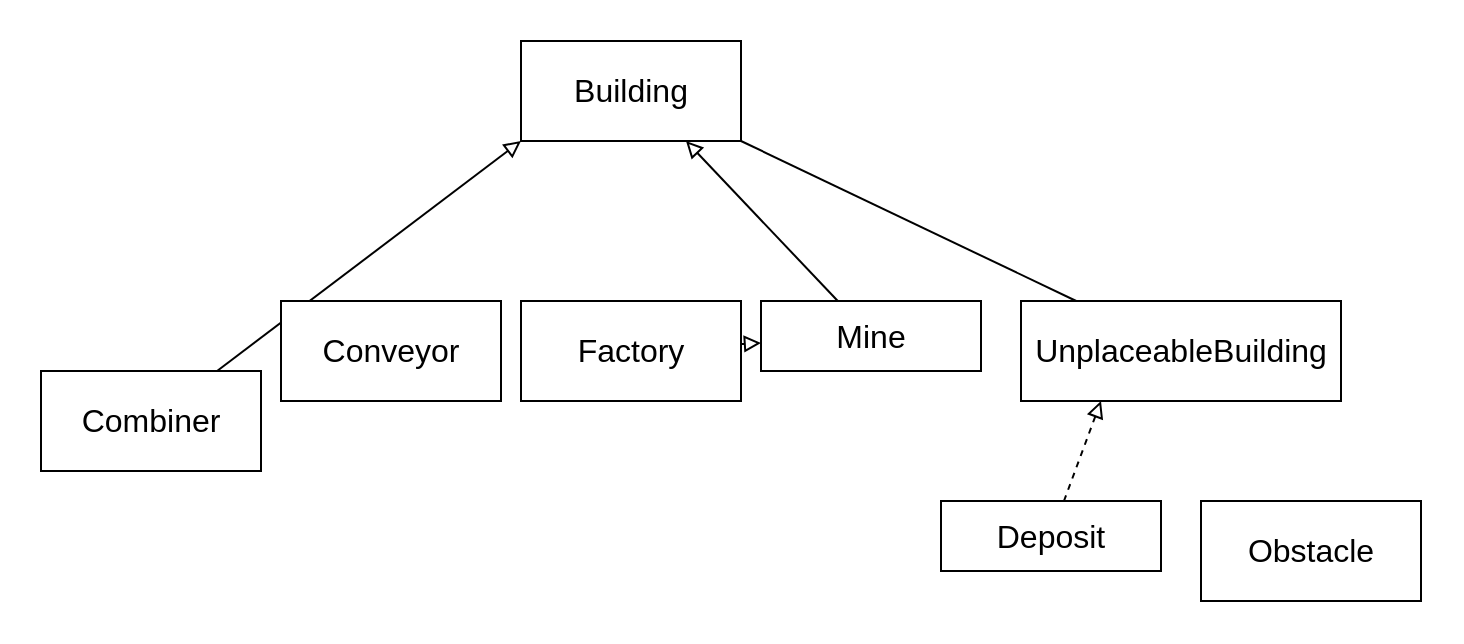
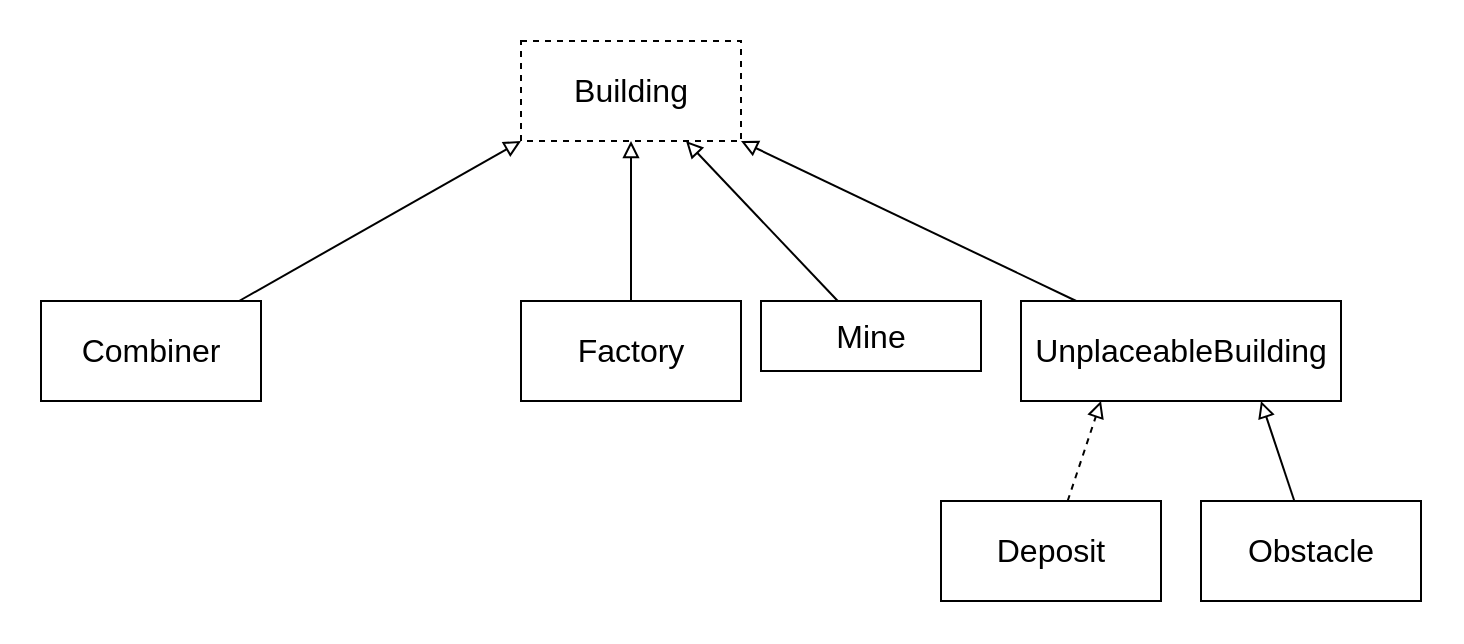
- <mxCell id="2" value="&lt;font style=&quot;font-size: 16px&quot;&gt;Building&lt;/font&gt;" style="html=1;" vertex="1" parent="1"><mxGeometry x="260" y="20" width="110" height="50" as="geometry" /></mxCell>
+ <mxCell id="2" value="&lt;font style=&quot;font-size: 16px&quot;&gt;Building&lt;/font&gt;" style="html=1;dashed=1;" vertex="1" parent="1"><mxGeometry x="260" y="20" width="110" height="50" as="geometry" /></mxCell>
- <mxCell id="14" style="edgeStyle=none;rounded=0;orthogonalLoop=1;jettySize=auto;html=1;entryX=1;entryY=1;entryDx=0;entryDy=0;endArrow=none;endFill=0;" edge="1" parent="1" source="15" target="2"><mxGeometry relative="1" as="geometry" /></mxCell>
+ <mxCell id="14" style="edgeStyle=none;rounded=0;orthogonalLoop=1;jettySize=auto;html=1;entryX=1;entryY=1;entryDx=0;entryDy=0;endArrow=block;endFill=0;" edge="1" parent="1" source="15" target="2"><mxGeometry relative="1" as="geometry" /></mxCell>
- <mxCell id="9" style="edgeStyle=none;rounded=0;orthogonalLoop=1;jettySize=auto;html=1;endArrow=block;endFill=0;" edge="1" parent="1" source="10" target="8"><mxGeometry relative="1" as="geometry" /></mxCell>
+ <mxCell id="9" style="edgeStyle=none;rounded=0;orthogonalLoop=1;jettySize=auto;html=1;entryX=0.5;entryY=1;entryDx=0;entryDy=0;endArrow=block;endFill=0;" edge="1" parent="1" source="10" target="2"><mxGeometry relative="1" as="geometry" /></mxCell>
- <mxCell id="13" value="&lt;font style=&quot;font-size: 16px&quot;&gt;Conveyor&lt;/font&gt;" style="html=1;" vertex="1" parent="1"><mxGeometry x="140" y="150" width="110" height="50" as="geometry" /></mxCell>
- <mxCell id="6" value="&lt;font style=&quot;font-size: 16px&quot;&gt;Combiner&lt;/font&gt;" style="html=1;" vertex="1" parent="1"><mxGeometry x="20" y="185" width="110" height="50" as="geometry" /></mxCell>
+ <mxCell id="6" value="&lt;font style=&quot;font-size: 16px&quot;&gt;Combiner&lt;/font&gt;" style="html=1;" vertex="1" parent="1"><mxGeometry x="20" y="150" width="110" height="50" as="geometry" /></mxCell>
+ <mxCell id="3" style="edgeStyle=none;rounded=0;orthogonalLoop=1;jettySize=auto;html=1;entryX=0.75;entryY=1;entryDx=0;entryDy=0;endArrow=block;endFill=0;" edge="1" parent="1" source="4" target="15"><mxGeometry relative="1" as="geometry" /></mxCell>
- <mxCell id="12" value="&lt;font style=&quot;font-size: 16px&quot;&gt;Deposit&lt;/font&gt;" style="html=1;" vertex="1" parent="1"><mxGeometry x="470" y="250" width="110" height="35" as="geometry" /></mxCell>
+ <mxCell id="12" value="&lt;font style=&quot;font-size: 16px&quot;&gt;Deposit&lt;/font&gt;" style="html=1;" vertex="1" parent="1"><mxGeometry x="470" y="250" width="110" height="50" as="geometry" /></mxCell>
